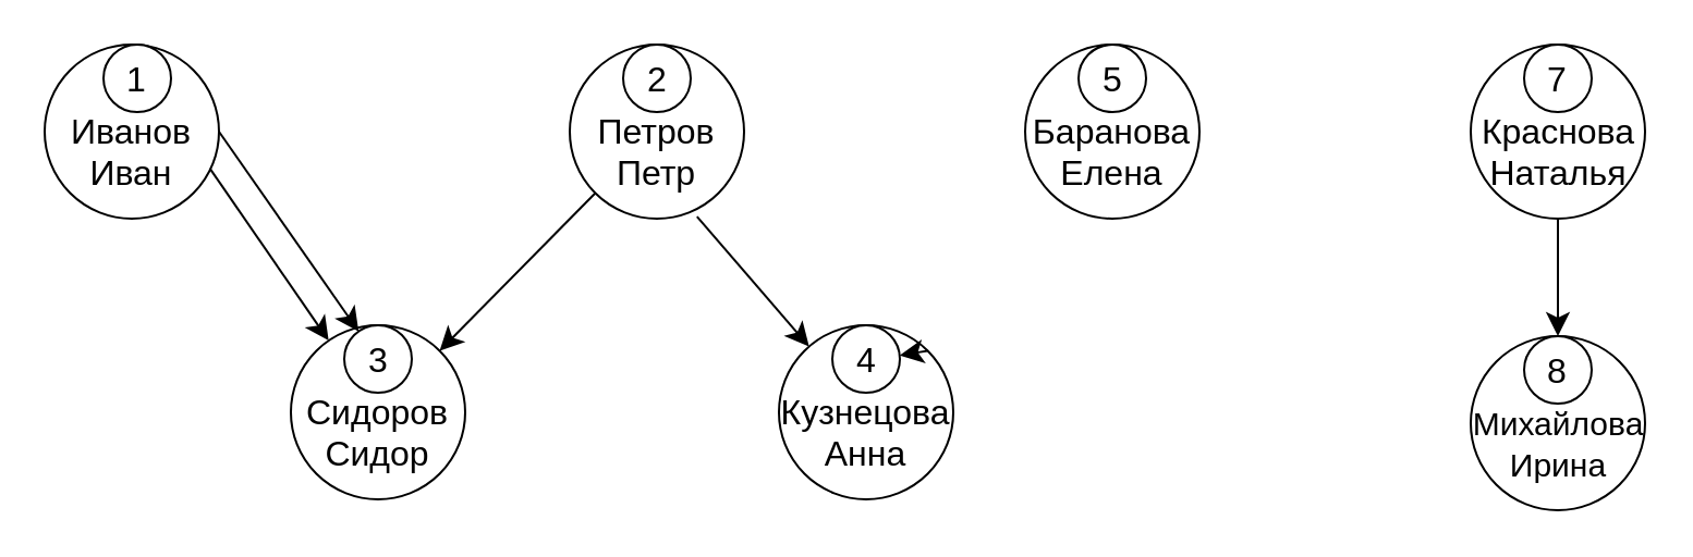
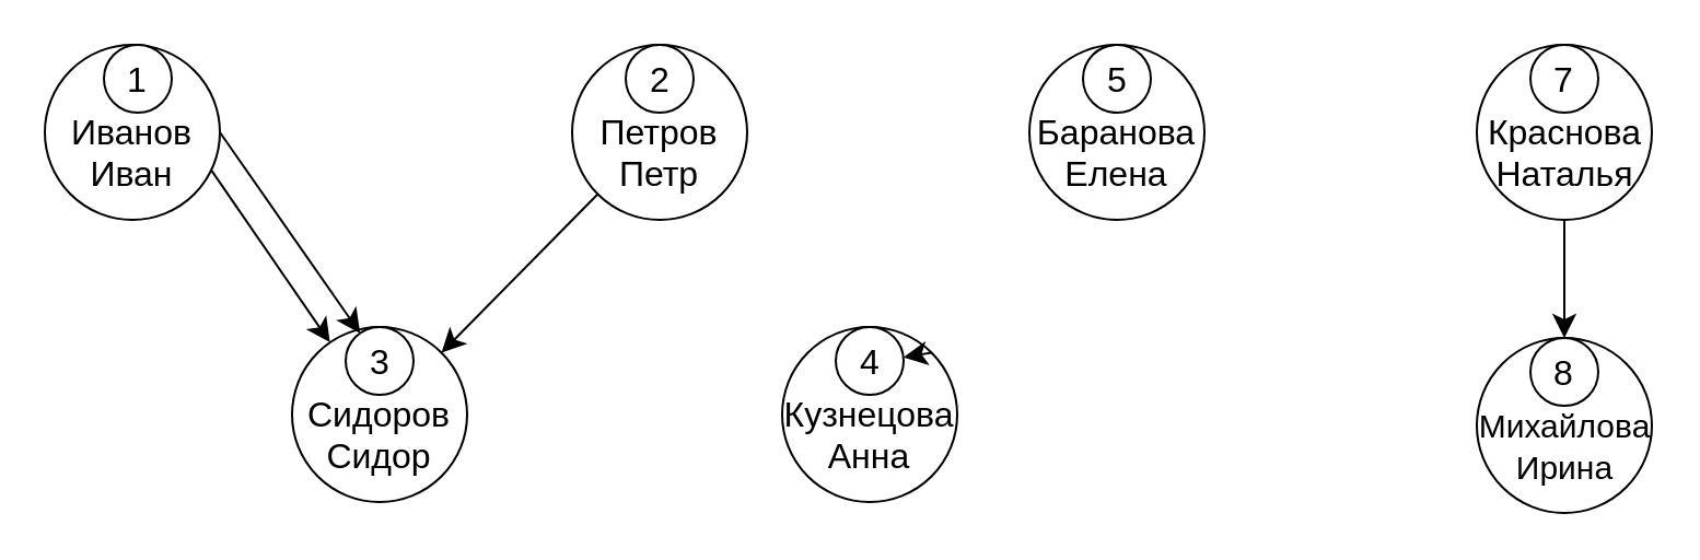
- <mxCell id="18" value="" style="endArrow=classic;html=1;rounded=0;fontSize=12;startSize=8;endSize=8;curved=1;exitX=0.73;exitY=0.988;exitDx=0;exitDy=0;exitPerimeter=0;" parent="1" source="7" target="5" edge="1"><mxGeometry width="50" height="50" relative="1" as="geometry"><mxPoint x="170" y="264" as="sourcePoint" /><mxPoint x="220" y="214" as="targetPoint" /></mxGeometry></mxCell>
